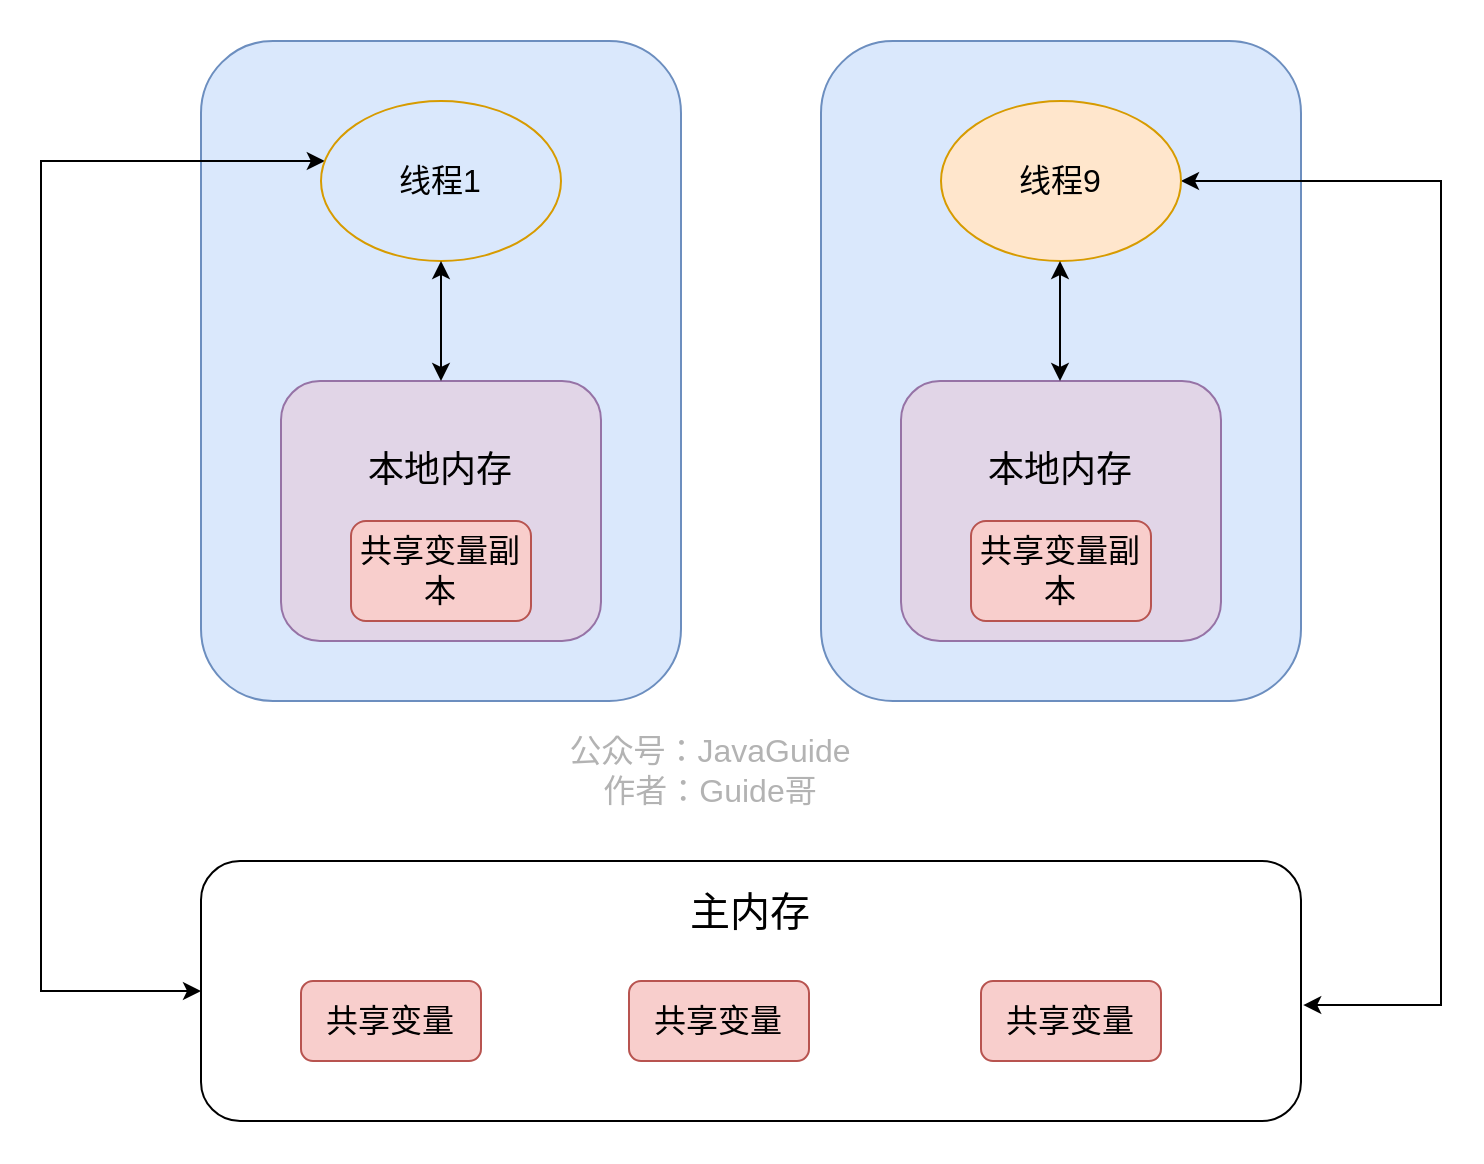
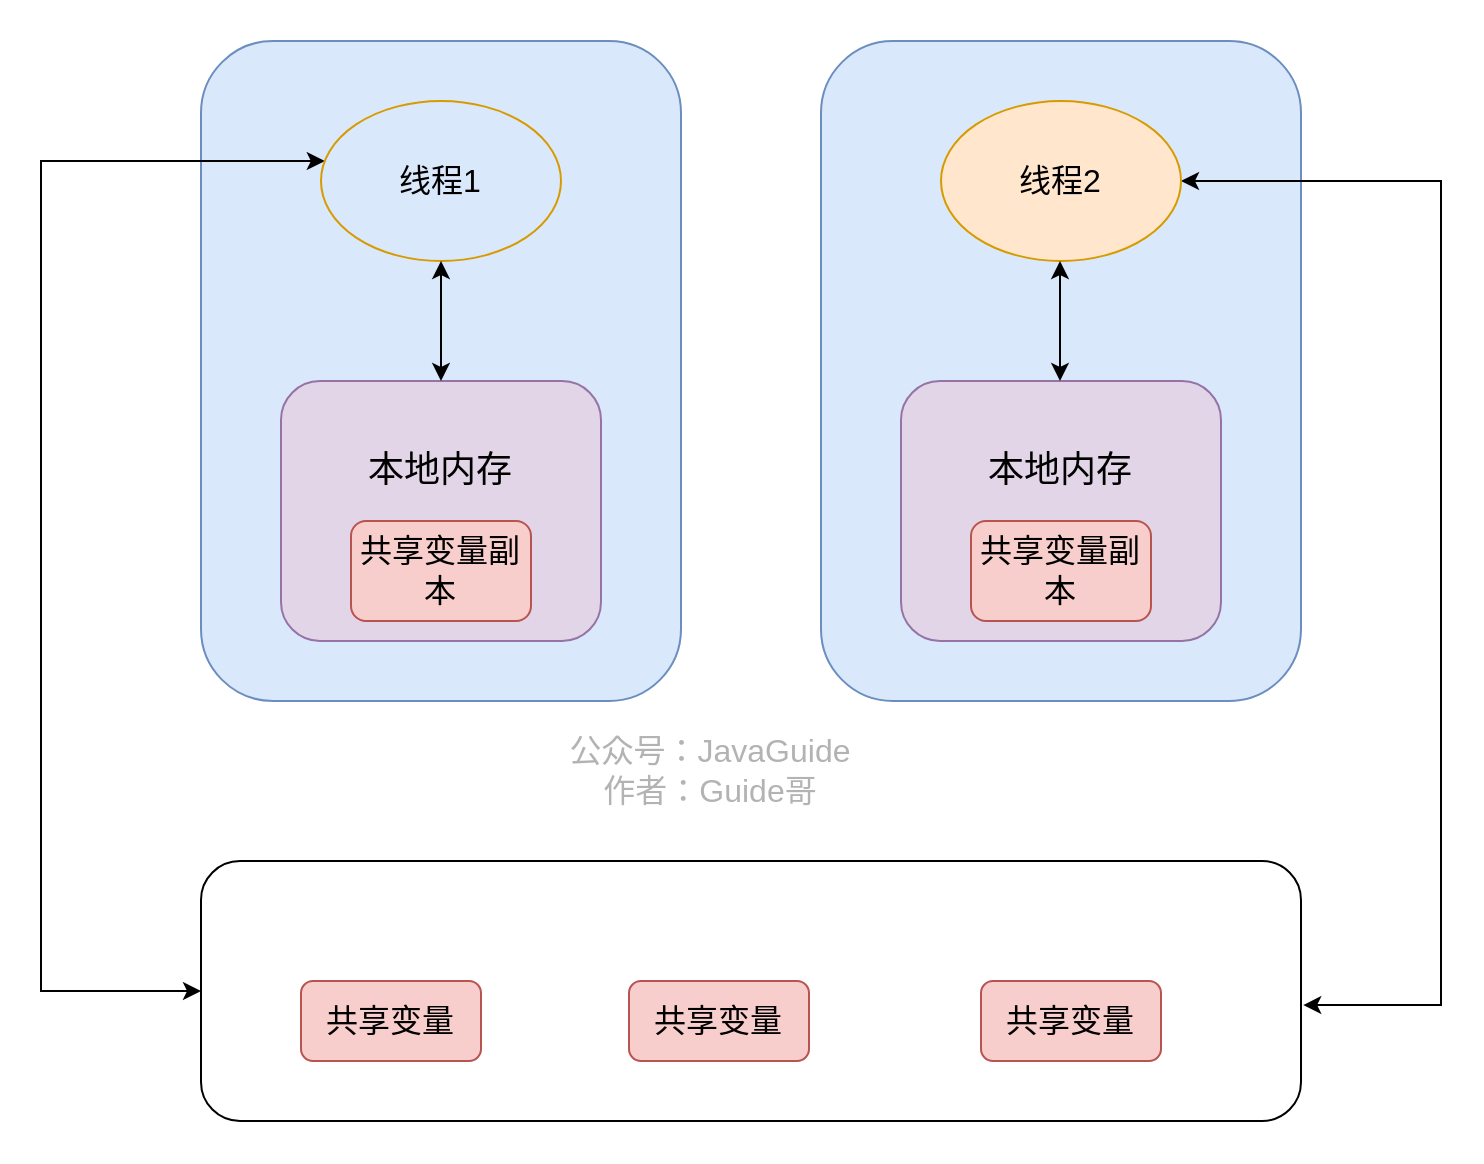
- <mxCell id="11" value="线程9" style="ellipse;whiteSpace=wrap;html=1;fontSize=16;fillColor=#ffe6cc;strokeColor=#d79b00;sketch=0;" vertex="1" parent="1"><mxGeometry x="470" y="50" width="120" height="80" as="geometry" /></mxCell>
+ <mxCell id="11" value="线程2" style="ellipse;whiteSpace=wrap;html=1;fontSize=16;fillColor=#ffe6cc;strokeColor=#d79b00;sketch=0;" vertex="1" parent="1"><mxGeometry x="470" y="50" width="120" height="80" as="geometry" /></mxCell>
- <mxCell id="15" value="主内存" style="text;html=1;strokeColor=none;fillColor=none;align=center;verticalAlign=middle;whiteSpace=wrap;rounded=1;fontSize=20;sketch=0;" vertex="1" parent="1"><mxGeometry x="325" y="440" width="100" height="30" as="geometry" /></mxCell>
